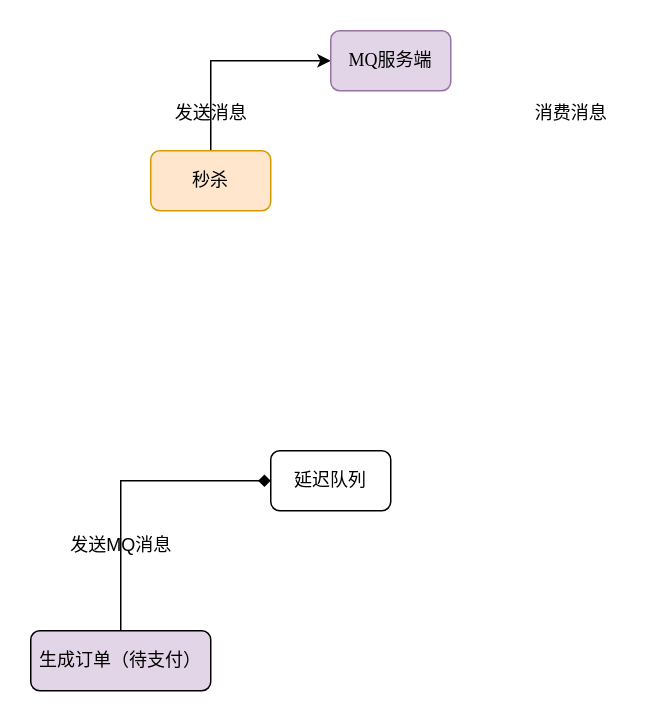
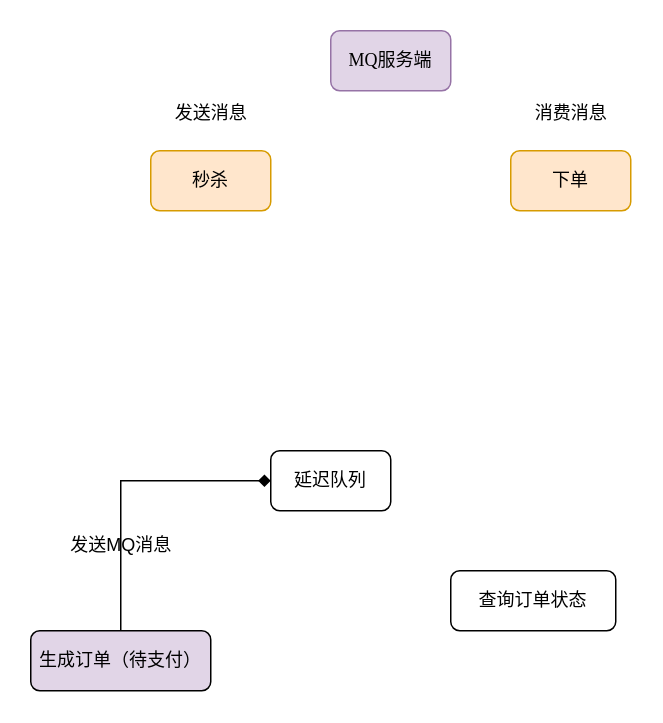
- <mxCell id="2" style="edgeStyle=orthogonalEdgeStyle;rounded=0;orthogonalLoop=1;jettySize=auto;html=1;exitX=0.5;exitY=0;exitDx=0;exitDy=0;" edge="1" parent="1" source="3" target="4"><mxGeometry relative="1" as="geometry"><Array as="points"><mxPoint x="140" y="40" /></Array></mxGeometry></mxCell>
+ <mxCell id="5" value="下单" style="rounded=1;whiteSpace=wrap;html=1;fontFamily=Comic Sans MS;fillColor=#ffe6cc;strokeColor=#d79b00;" vertex="1" parent="1"><mxGeometry x="340" y="100" width="80" height="40" as="geometry" /></mxCell>
+ <mxCell id="12" value="查询订单状态" style="rounded=1;whiteSpace=wrap;html=1;" vertex="1" parent="1"><mxGeometry x="300" y="380" width="110" height="40" as="geometry" /></mxCell>
